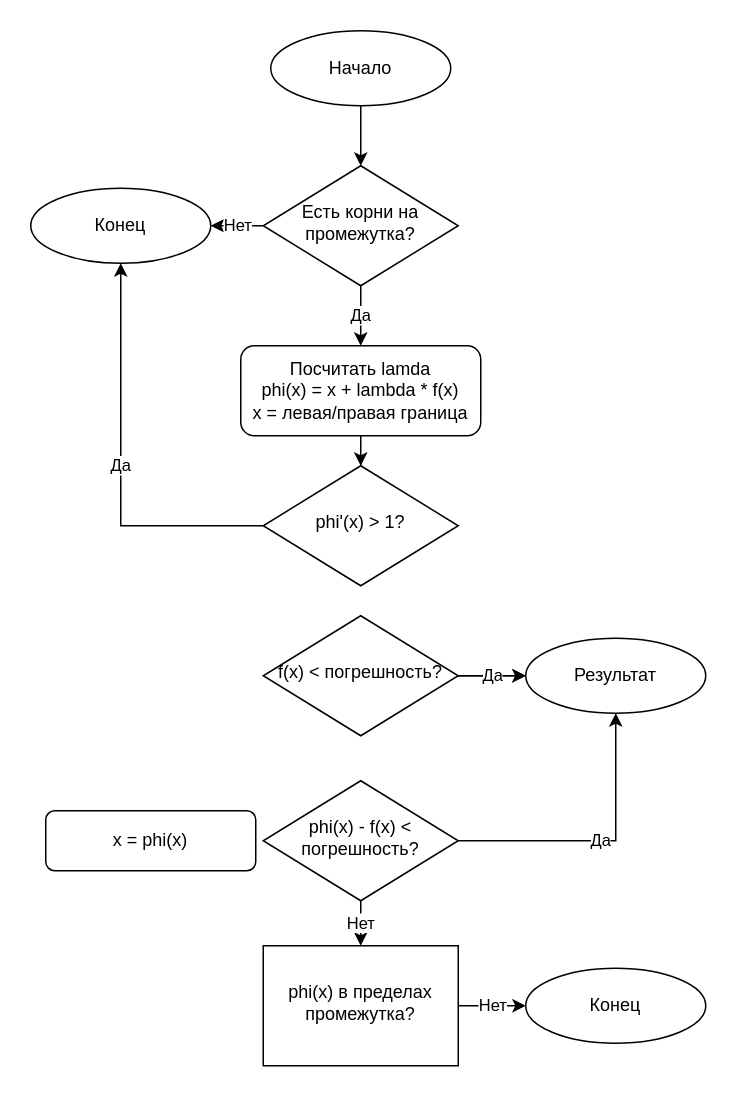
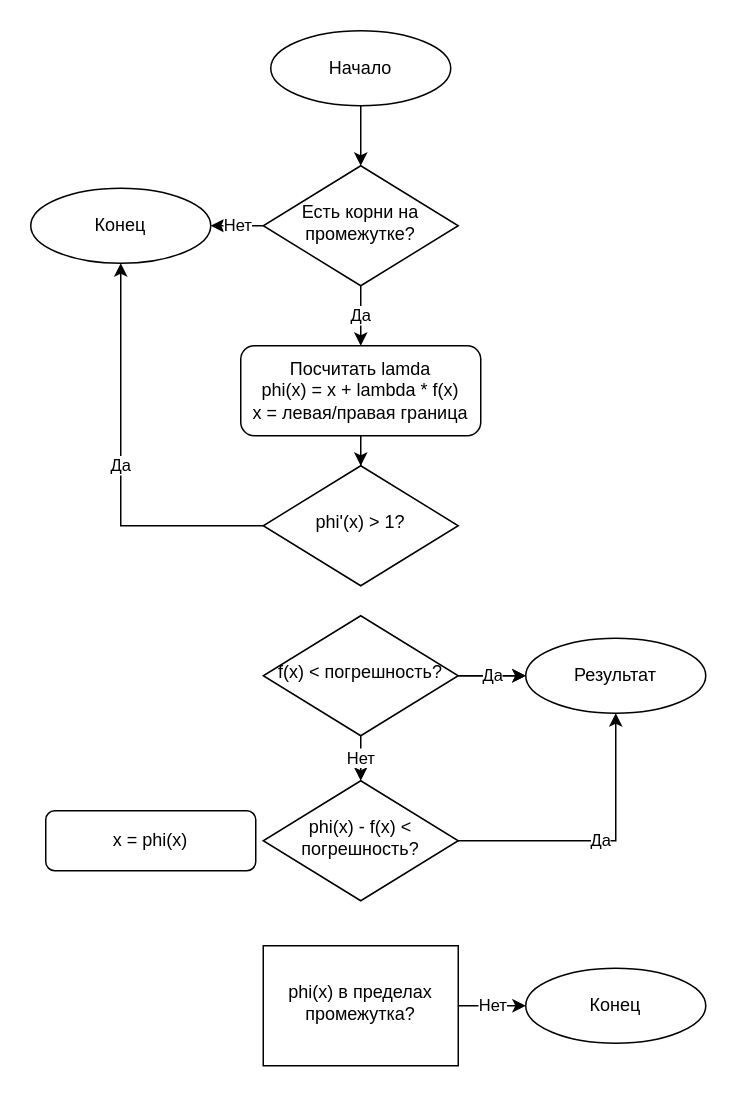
- <mxCell id="4" value="Есть корни на промежутка?" style="rhombus;whiteSpace=wrap;html=1;shadow=0;fontFamily=Helvetica;fontSize=12;align=center;strokeWidth=1;spacing=6;spacingTop=-4;" parent="1" vertex="1"><mxGeometry x="175" y="110" width="130" height="80" as="geometry" /></mxCell>
+ <mxCell id="4" value="Есть корни на промежутке?" style="rhombus;whiteSpace=wrap;html=1;shadow=0;fontFamily=Helvetica;fontSize=12;align=center;strokeWidth=1;spacing=6;spacingTop=-4;" parent="1" vertex="1"><mxGeometry x="175" y="110" width="130" height="80" as="geometry" /></mxCell>
+ <mxCell id="14" value="Нет" style="edgeStyle=orthogonalEdgeStyle;rounded=0;orthogonalLoop=1;jettySize=auto;html=1;entryX=0.5;entryY=0;entryDx=0;entryDy=0;" edge="1" parent="1" source="15" target="19"><mxGeometry relative="1" as="geometry" /></mxCell>
- <mxCell id="18" value="Нет" style="edgeStyle=orthogonalEdgeStyle;rounded=0;orthogonalLoop=1;jettySize=auto;html=1;entryX=0.5;entryY=0;entryDx=0;entryDy=0;" edge="1" parent="1" source="19" target="21"><mxGeometry relative="1" as="geometry" /></mxCell>
